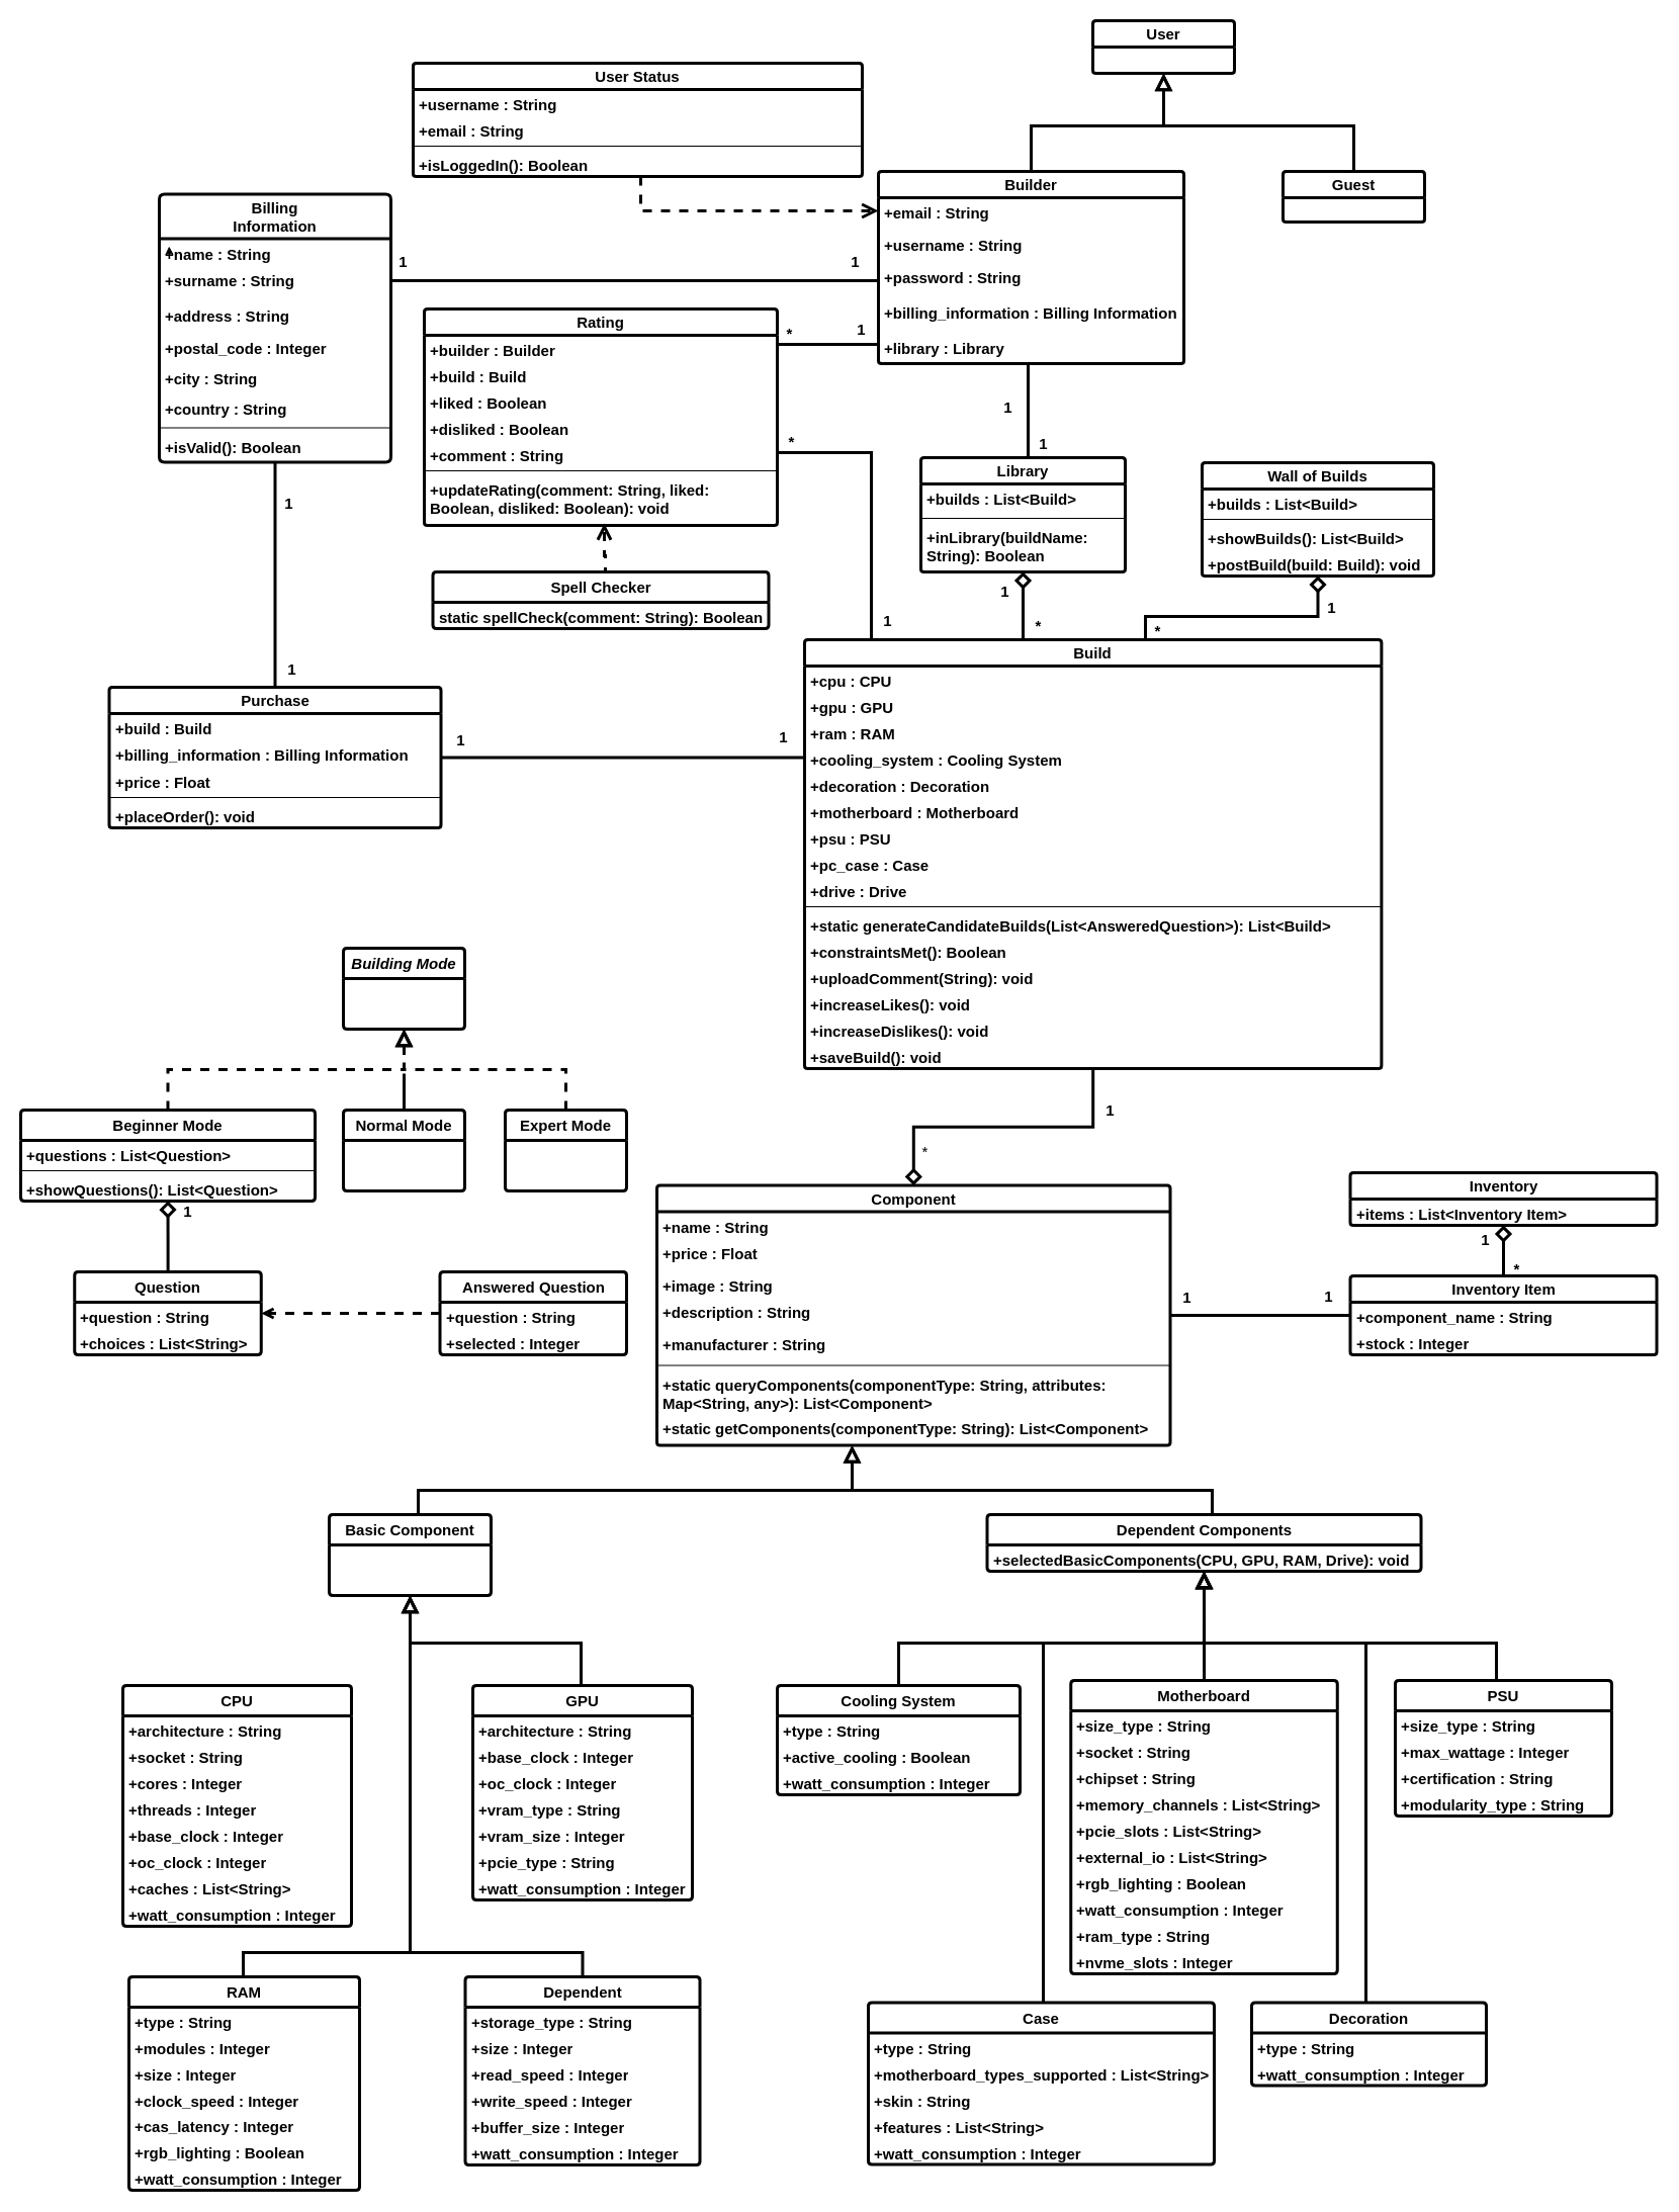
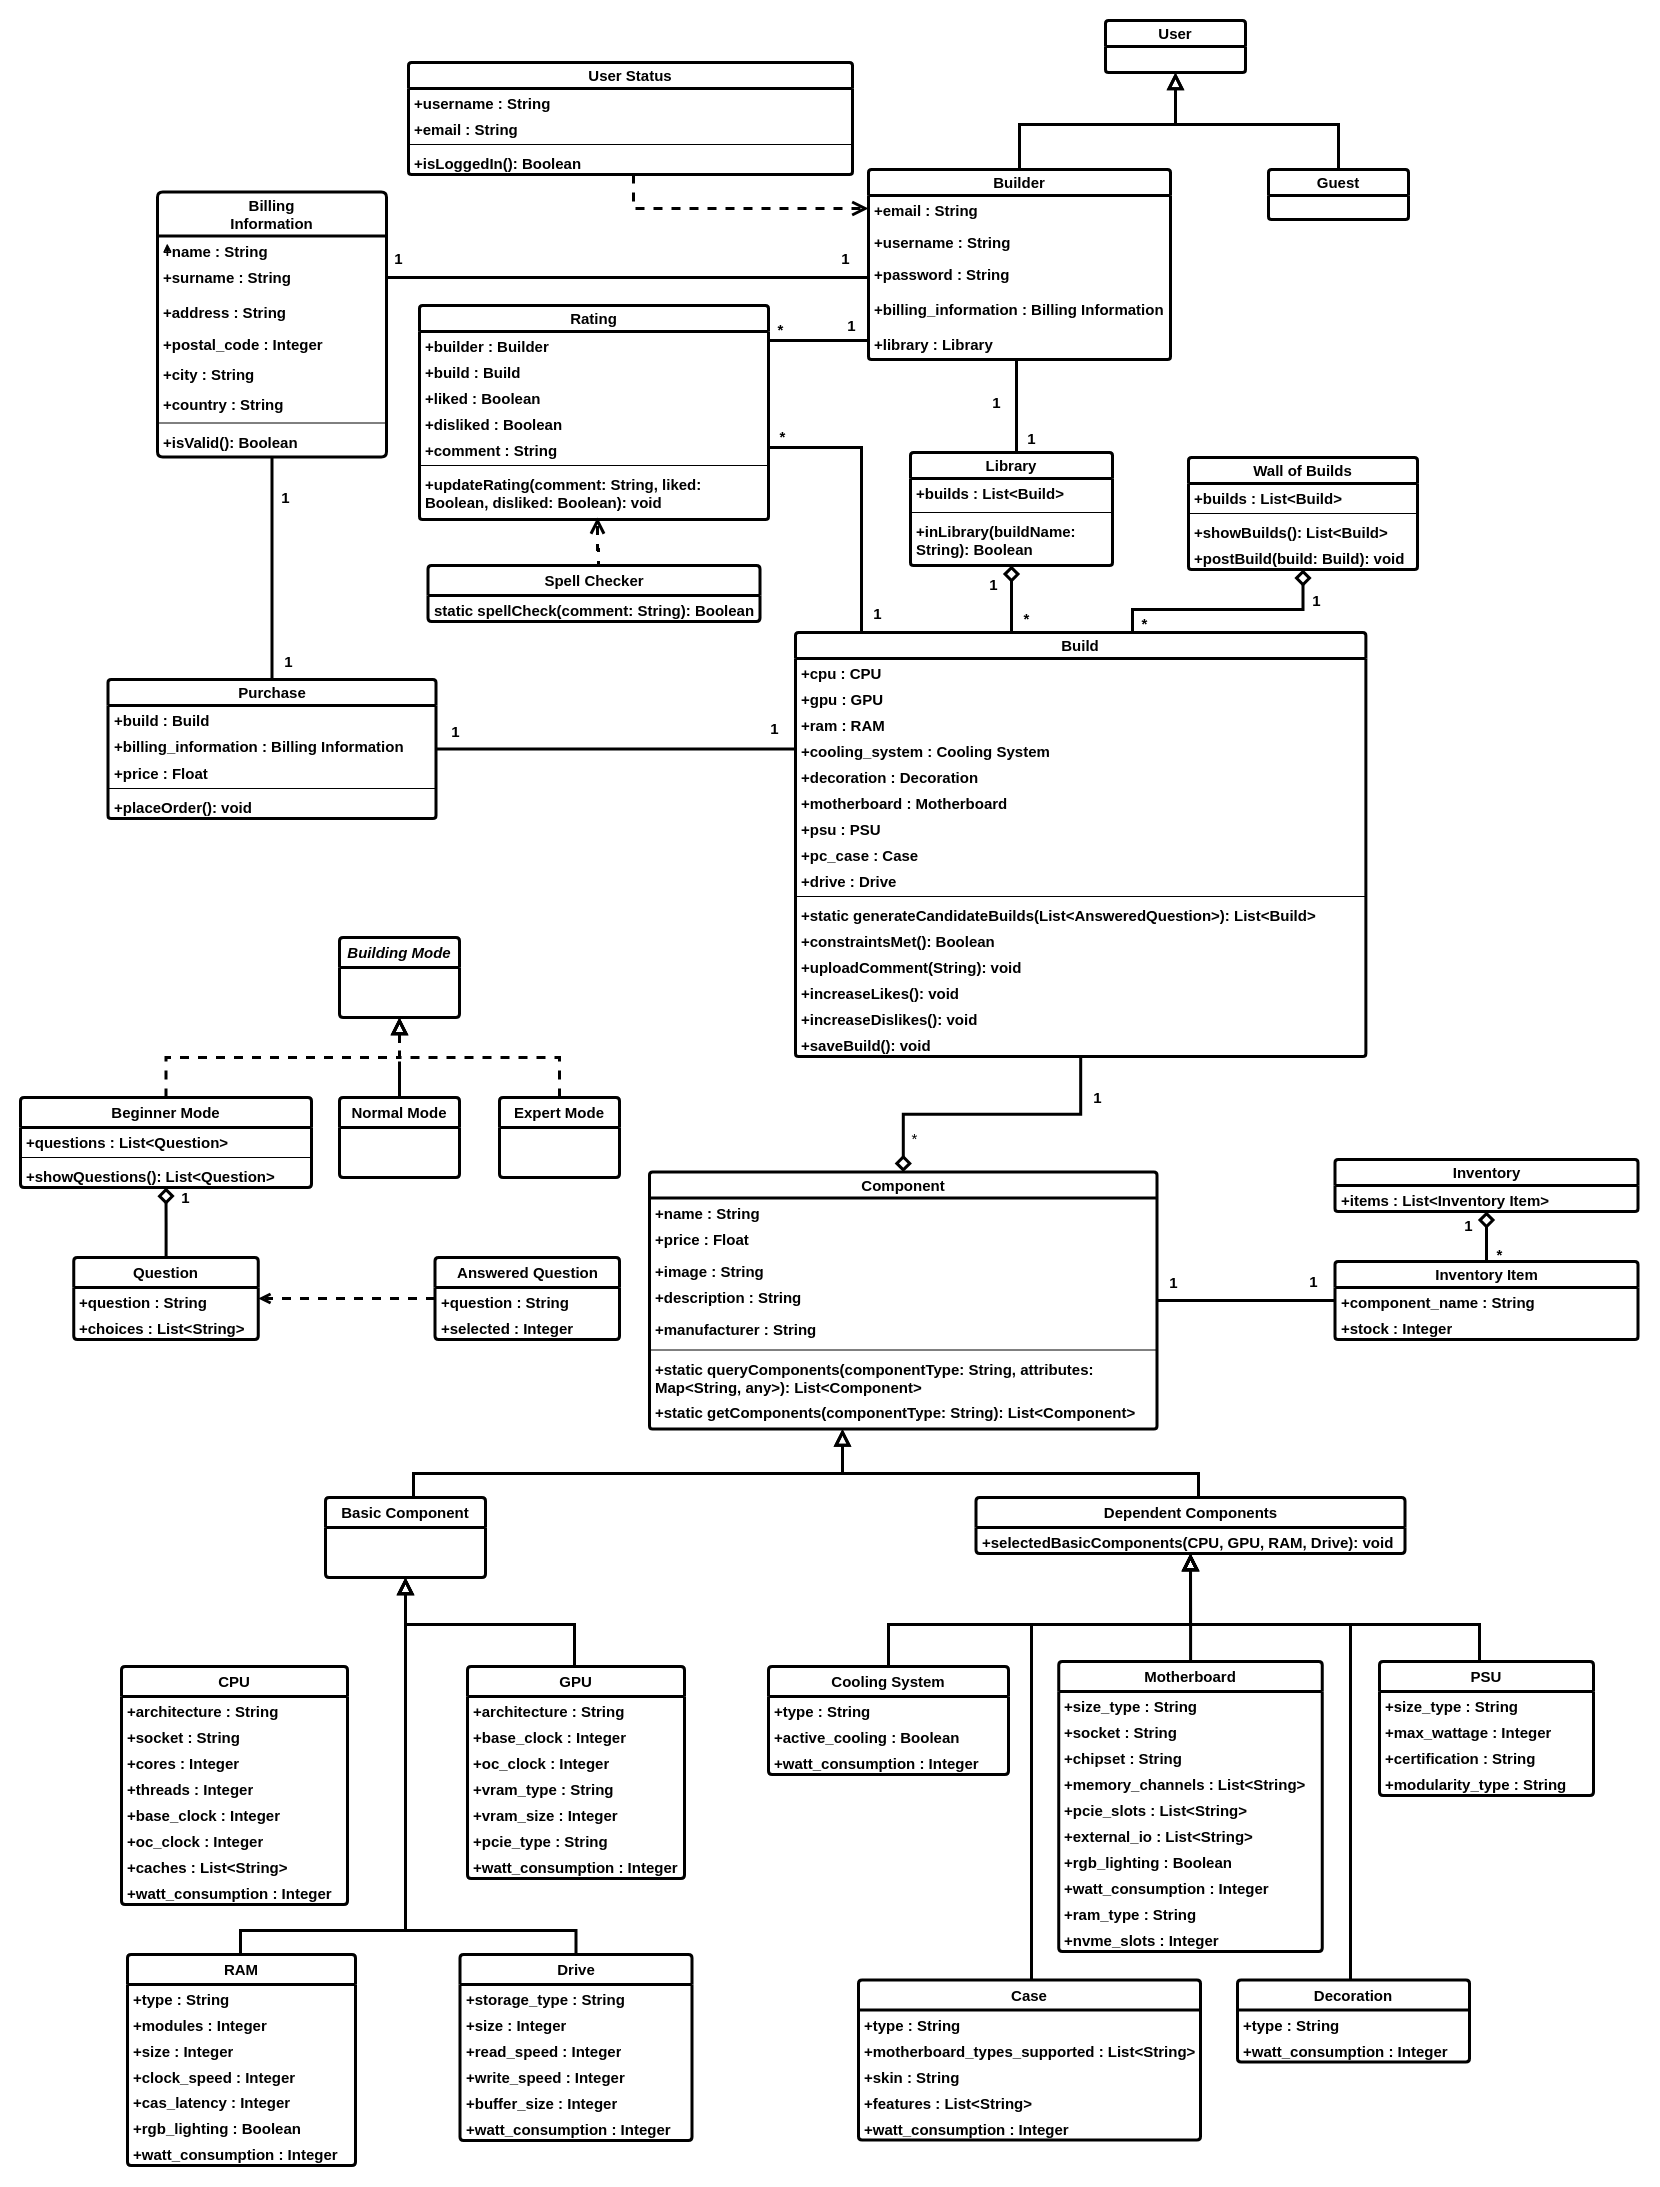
- <mxCell id="11" value="User" style="swimlane;fontStyle=1;childLayout=stackLayout;horizontal=1;startSize=26;fillColor=none;horizontalStack=0;resizeParent=1;resizeParentMax=0;resizeLast=0;collapsible=1;marginBottom=0;whiteSpace=wrap;html=1;rounded=1;shadow=0;dashed=0;strokeColor=#000000;strokeWidth=3;align=center;verticalAlign=middle;arcSize=4;fontFamily=Helvetica;fontSize=15;fontColor=#000000;labelBorderColor=none;labelBackgroundColor=none;textShadow=0;" parent="1" vertex="1"><mxGeometry x="1080" y="20" width="140" height="52" as="geometry" /></mxCell>
+ <mxCell id="11" value="User" style="swimlane;fontStyle=1;childLayout=stackLayout;horizontal=1;startSize=26;fillColor=none;horizontalStack=0;resizeParent=1;resizeParentMax=0;resizeLast=0;collapsible=1;marginBottom=0;whiteSpace=wrap;html=1;rounded=1;shadow=0;dashed=0;strokeColor=#000000;strokeWidth=3;align=center;verticalAlign=middle;arcSize=4;fontFamily=Helvetica;fontSize=15;fontColor=#000000;labelBorderColor=none;labelBackgroundColor=none;textShadow=0;" parent="1" vertex="1"><mxGeometry x="1105" y="20" width="140" height="52" as="geometry" /></mxCell>
- <mxCell id="111" value="Dependent" style="swimlane;fontStyle=1;childLayout=stackLayout;horizontal=1;startSize=30;horizontalStack=0;resizeParent=1;resizeParentMax=0;resizeLast=0;collapsible=1;marginBottom=0;whiteSpace=wrap;html=1;textShadow=0;labelBorderColor=none;strokeColor=#000000;fontColor=#000000;labelBackgroundColor=none;fillColor=none;fontSize=15;strokeWidth=3;rounded=1;shadow=0;dashed=0;align=center;verticalAlign=middle;arcSize=4;fontFamily=Helvetica;" parent="1" vertex="1"><mxGeometry x="459.5" y="1954" width="232" height="186" as="geometry" /></mxCell>
+ <mxCell id="111" value="Drive" style="swimlane;fontStyle=1;childLayout=stackLayout;horizontal=1;startSize=30;horizontalStack=0;resizeParent=1;resizeParentMax=0;resizeLast=0;collapsible=1;marginBottom=0;whiteSpace=wrap;html=1;textShadow=0;labelBorderColor=none;strokeColor=#000000;fontColor=#000000;labelBackgroundColor=none;fillColor=none;fontSize=15;strokeWidth=3;rounded=1;shadow=0;dashed=0;align=center;verticalAlign=middle;arcSize=4;fontFamily=Helvetica;" parent="1" vertex="1"><mxGeometry x="459.5" y="1954" width="232" height="186" as="geometry" /></mxCell>
